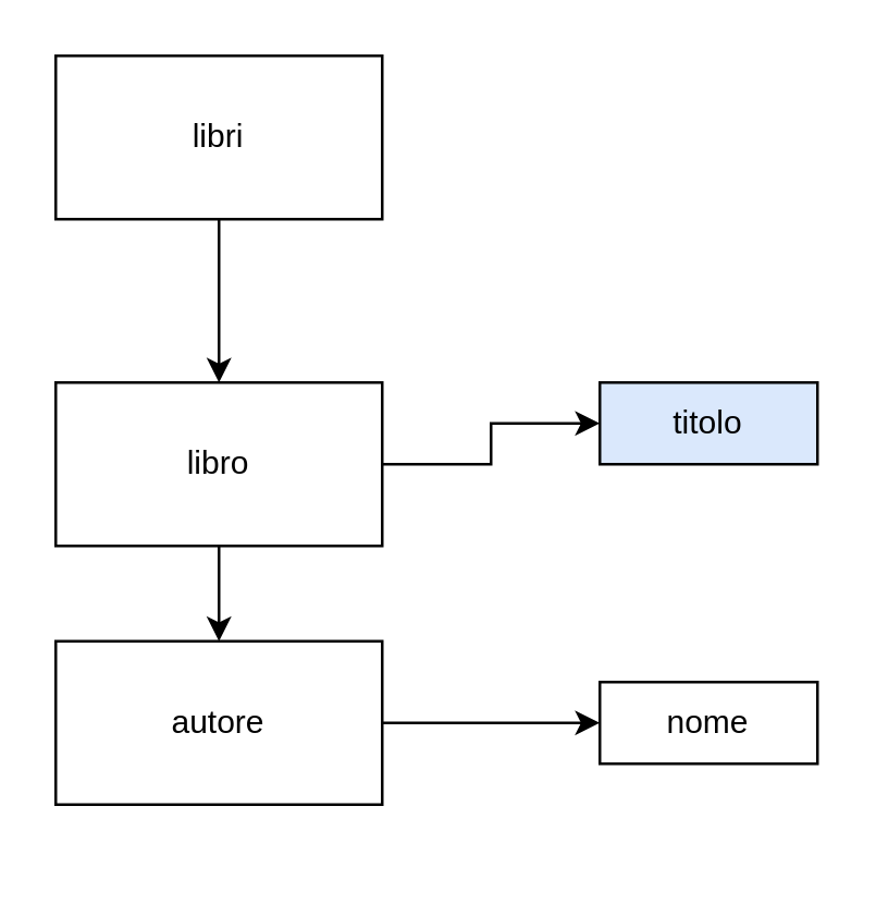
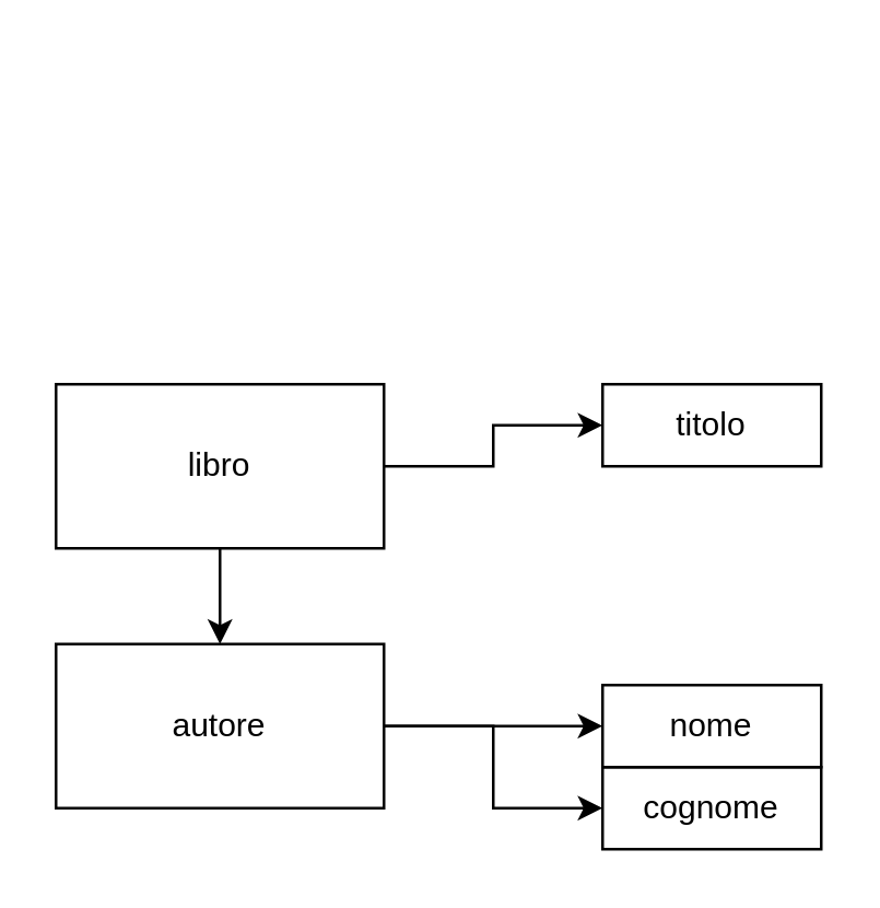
- <mxCell id="3" value="libri" style="rounded=0;whiteSpace=wrap;html=1;" vertex="1" parent="1"><mxGeometry x="20" y="20" width="120" height="60" as="geometry" /></mxCell>
- <mxCell id="2" value="" style="edgeStyle=orthogonalEdgeStyle;rounded=0;orthogonalLoop=1;jettySize=auto;html=1;" edge="1" parent="1" source="3" target="6"><mxGeometry relative="1" as="geometry" /></mxCell>
- <mxCell id="7" value="titolo" style="rounded=0;whiteSpace=wrap;html=1;fillColor=#dae8fc;" vertex="1" parent="1"><mxGeometry x="220" y="140" width="80" height="30" as="geometry" /></mxCell>
+ <mxCell id="7" value="titolo" style="rounded=0;whiteSpace=wrap;html=1;" vertex="1" parent="1"><mxGeometry x="220" y="140" width="80" height="30" as="geometry" /></mxCell>
+ <mxCell id="9" style="edgeStyle=orthogonalEdgeStyle;rounded=0;orthogonalLoop=1;jettySize=auto;html=1;exitX=1;exitY=0.5;exitDx=0;exitDy=0;entryX=0;entryY=0.5;entryDx=0;entryDy=0;" edge="1" parent="1" source="10" target="11"><mxGeometry relative="1" as="geometry" /></mxCell>
+ <mxCell id="11" value="cognome" style="rounded=0;whiteSpace=wrap;html=1;" vertex="1" parent="1"><mxGeometry x="220" y="280" width="80" height="30" as="geometry" /></mxCell>
